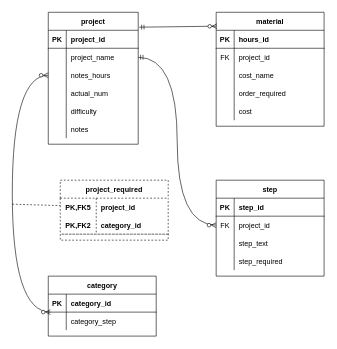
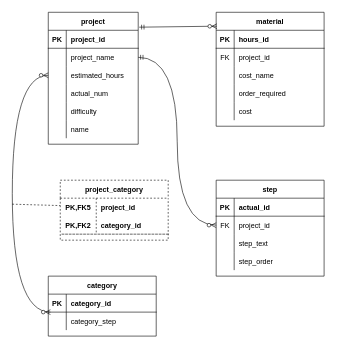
- <mxCell id="11" value="notes_hours" style="shape=partialRectangle;connectable=0;fillColor=none;top=0;left=0;bottom=0;right=0;align=left;spacingLeft=6;overflow=hidden;" vertex="1" parent="9"><mxGeometry x="30" width="120" height="30" as="geometry"><mxRectangle width="120" height="30" as="alternateBounds" /></mxGeometry></mxCell>
+ <mxCell id="11" value="estimated_hours" style="shape=partialRectangle;connectable=0;fillColor=none;top=0;left=0;bottom=0;right=0;align=left;spacingLeft=6;overflow=hidden;" vertex="1" parent="9"><mxGeometry x="30" width="120" height="30" as="geometry"><mxRectangle width="120" height="30" as="alternateBounds" /></mxGeometry></mxCell>
- <mxCell id="20" value="notes" style="shape=partialRectangle;connectable=0;fillColor=none;top=0;left=0;bottom=0;right=0;align=left;spacingLeft=6;overflow=hidden;" vertex="1" parent="18"><mxGeometry x="30" width="120" height="30" as="geometry"><mxRectangle width="120" height="30" as="alternateBounds" /></mxGeometry></mxCell>
+ <mxCell id="20" value="name" style="shape=partialRectangle;connectable=0;fillColor=none;top=0;left=0;bottom=0;right=0;align=left;spacingLeft=6;overflow=hidden;" vertex="1" parent="18"><mxGeometry x="30" width="120" height="30" as="geometry"><mxRectangle width="120" height="30" as="alternateBounds" /></mxGeometry></mxCell>
- <mxCell id="57" value="project_required" style="shape=table;startSize=30;container=1;collapsible=1;childLayout=tableLayout;fixedRows=1;rowLines=0;fontStyle=1;align=center;resizeLast=1;dashed=1;strokeColor=#000000;shadow=0;" vertex="1" parent="1"><mxGeometry x="100" y="300" width="180" height="100" as="geometry" /></mxCell>
+ <mxCell id="57" value="project_category" style="shape=table;startSize=30;container=1;collapsible=1;childLayout=tableLayout;fixedRows=1;rowLines=0;fontStyle=1;align=center;resizeLast=1;dashed=1;strokeColor=#000000;shadow=0;" vertex="1" parent="1"><mxGeometry x="100" y="300" width="180" height="100" as="geometry" /></mxCell>
- <mxCell id="40" value="step_id" style="shape=partialRectangle;connectable=0;fillColor=none;top=0;left=0;bottom=0;right=0;align=left;spacingLeft=6;fontStyle=1;overflow=hidden;" vertex="1" parent="38"><mxGeometry x="30" width="150" height="30" as="geometry"><mxRectangle width="150" height="30" as="alternateBounds" /></mxGeometry></mxCell>
+ <mxCell id="40" value="actual_id" style="shape=partialRectangle;connectable=0;fillColor=none;top=0;left=0;bottom=0;right=0;align=left;spacingLeft=6;fontStyle=1;overflow=hidden;" vertex="1" parent="38"><mxGeometry x="30" width="150" height="30" as="geometry"><mxRectangle width="150" height="30" as="alternateBounds" /></mxGeometry></mxCell>
- <mxCell id="49" value="step_required" style="shape=partialRectangle;connectable=0;fillColor=none;top=0;left=0;bottom=0;right=0;align=left;spacingLeft=6;overflow=hidden;" vertex="1" parent="47"><mxGeometry x="30" width="150" height="30" as="geometry"><mxRectangle width="150" height="30" as="alternateBounds" /></mxGeometry></mxCell>
+ <mxCell id="49" value="step_order" style="shape=partialRectangle;connectable=0;fillColor=none;top=0;left=0;bottom=0;right=0;align=left;spacingLeft=6;overflow=hidden;" vertex="1" parent="47"><mxGeometry x="30" width="150" height="30" as="geometry"><mxRectangle width="150" height="30" as="alternateBounds" /></mxGeometry></mxCell>
